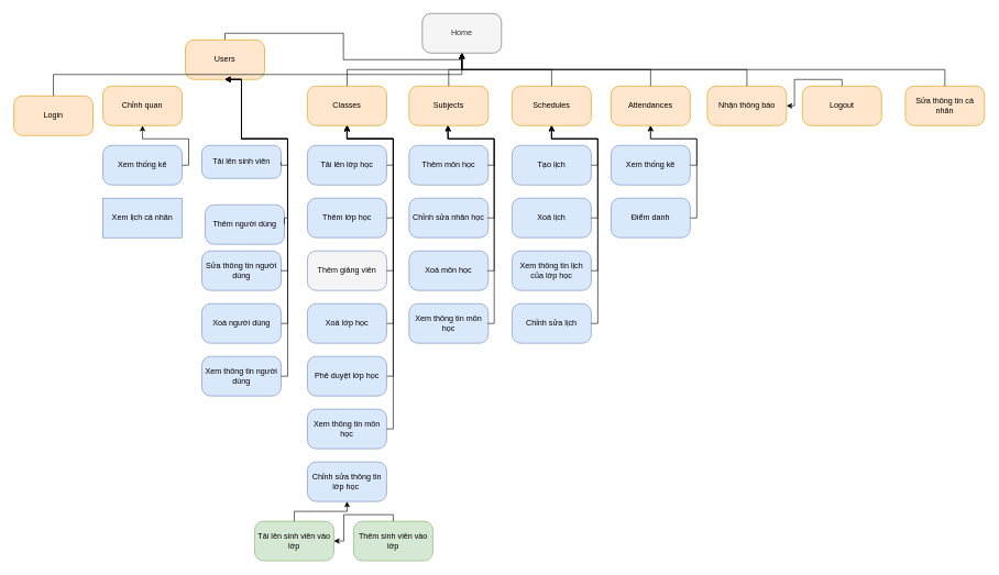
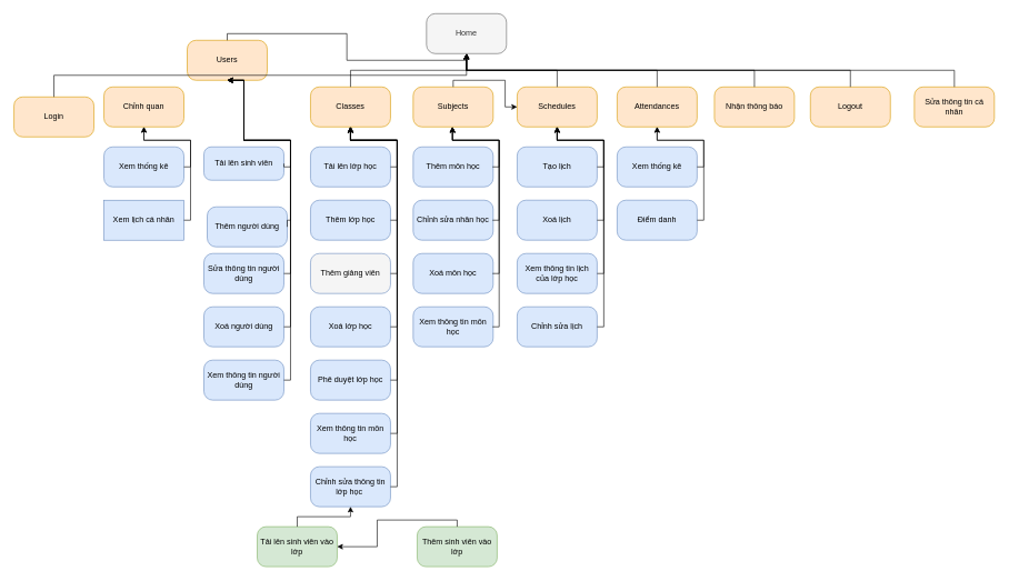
- <mxCell id="13" value="" style="endArrow=classic;html=1;rounded=0;exitX=0.5;exitY=0;exitDx=0;exitDy=0;entryX=0.5;entryY=1;entryDx=0;entryDy=0;edgeStyle=orthogonalEdgeStyle;" edge="1" parent="1" source="5" target="2"><mxGeometry width="50" height="50" relative="1" as="geometry"><mxPoint x="845" y="140" as="sourcePoint" /><mxPoint x="689" y="80" as="targetPoint" /></mxGeometry></mxCell>
+ <mxCell id="13" value="" style="endArrow=classic;html=1;rounded=0;exitX=0.5;exitY=0;exitDx=0;exitDy=0;edgeStyle=orthogonalEdgeStyle;" edge="1" parent="1" source="5" target="6"><mxGeometry width="50" height="50" relative="1" as="geometry"><mxPoint x="845" y="140" as="sourcePoint" /><mxPoint x="689" y="80" as="targetPoint" /></mxGeometry></mxCell>
- <mxCell id="10" value="" style="endArrow=classic;html=1;rounded=0;exitX=0.5;exitY=0;exitDx=0;exitDy=0;edgeStyle=orthogonalEdgeStyle;" edge="1" parent="1" source="8" target="70"><mxGeometry width="50" height="50" relative="1" as="geometry"><mxPoint x="445" y="30" as="sourcePoint" /><mxPoint x="495" y="-20" as="targetPoint" /></mxGeometry></mxCell>
+ <mxCell id="10" value="" style="endArrow=classic;html=1;rounded=0;exitX=0.5;exitY=0;exitDx=0;exitDy=0;entryX=0.5;entryY=1;entryDx=0;entryDy=0;edgeStyle=orthogonalEdgeStyle;" edge="1" parent="1" source="8" target="2"><mxGeometry width="50" height="50" relative="1" as="geometry"><mxPoint x="445" y="30" as="sourcePoint" /><mxPoint x="495" y="-20" as="targetPoint" /></mxGeometry></mxCell>
+ <mxCell id="45" value="" style="endArrow=classic;html=1;rounded=0;exitX=1;exitY=0.5;exitDx=0;exitDy=0;entryX=0.5;entryY=1;entryDx=0;entryDy=0;edgeStyle=orthogonalEdgeStyle;" edge="1" parent="1" source="23" target="21"><mxGeometry width="50" height="50" relative="1" as="geometry"><mxPoint x="285" y="260" as="sourcePoint" /><mxPoint x="225" y="200" as="targetPoint" /><Array as="points"><mxPoint x="285" y="330" /><mxPoint x="285" y="210" /><mxPoint x="215" y="210" /></Array></mxGeometry></mxCell>
+ <mxCell id="57" value="" style="endArrow=classic;html=1;rounded=0;exitX=1;exitY=0.5;exitDx=0;exitDy=0;entryX=0.5;entryY=1;entryDx=0;entryDy=0;edgeStyle=orthogonalEdgeStyle;" edge="1" parent="1" source="29" target="4"><mxGeometry width="50" height="50" relative="1" as="geometry"><mxPoint x="595" y="660" as="sourcePoint" /><mxPoint x="535" y="200" as="targetPoint" /><Array as="points"><mxPoint x="595" y="730" /><mxPoint x="595" y="210" /><mxPoint x="525" y="210" /></Array></mxGeometry></mxCell>
- <mxCell id="31" value="Thêm sinh viên vào lớp" style="rounded=1;whiteSpace=wrap;html=1;arcSize=22;fillColor=#d5e8d4;strokeColor=#82b366;" vertex="1" parent="1"><mxGeometry x="535" y="790" width="120" height="60" as="geometry" /></mxCell>
+ <mxCell id="31" value="Thêm sinh viên vào lớp" style="rounded=1;whiteSpace=wrap;html=1;arcSize=22;fillColor=#d5e8d4;strokeColor=#82b366;" vertex="1" parent="1"><mxGeometry x="625" y="790" width="120" height="60" as="geometry" /></mxCell>
